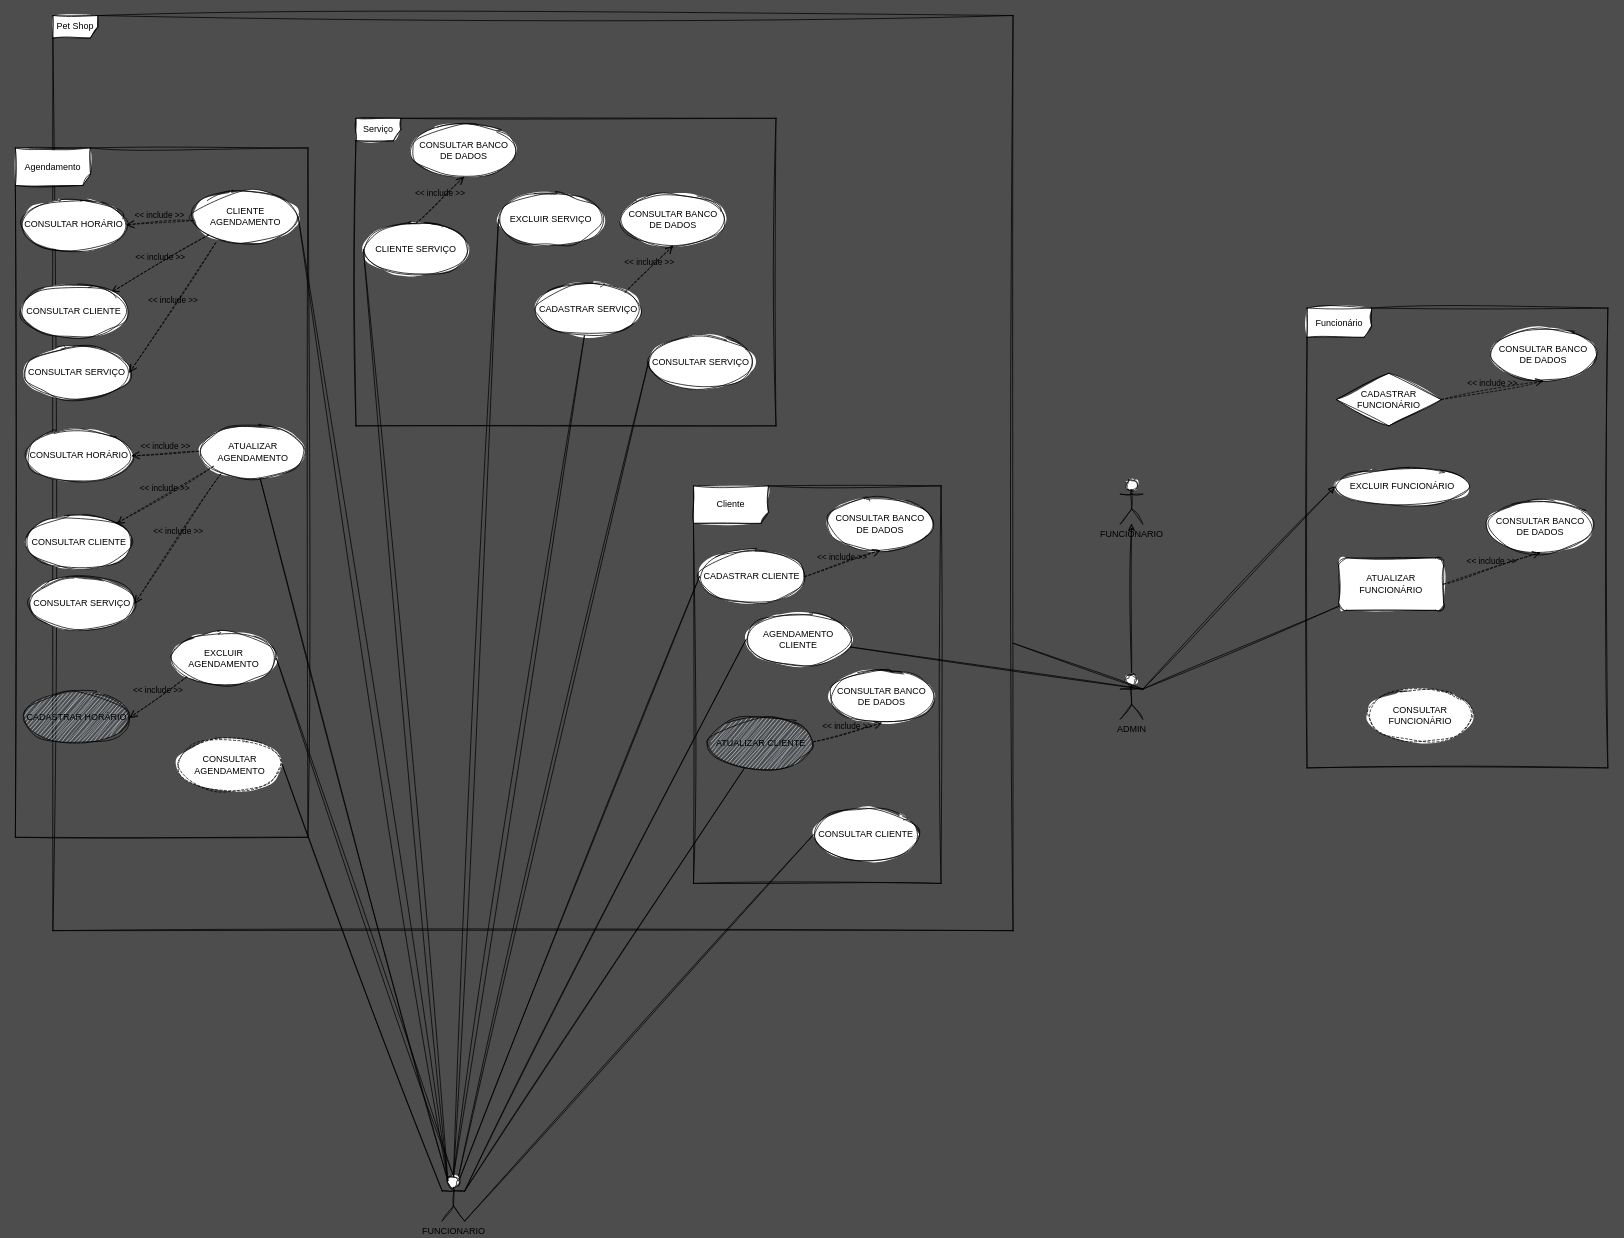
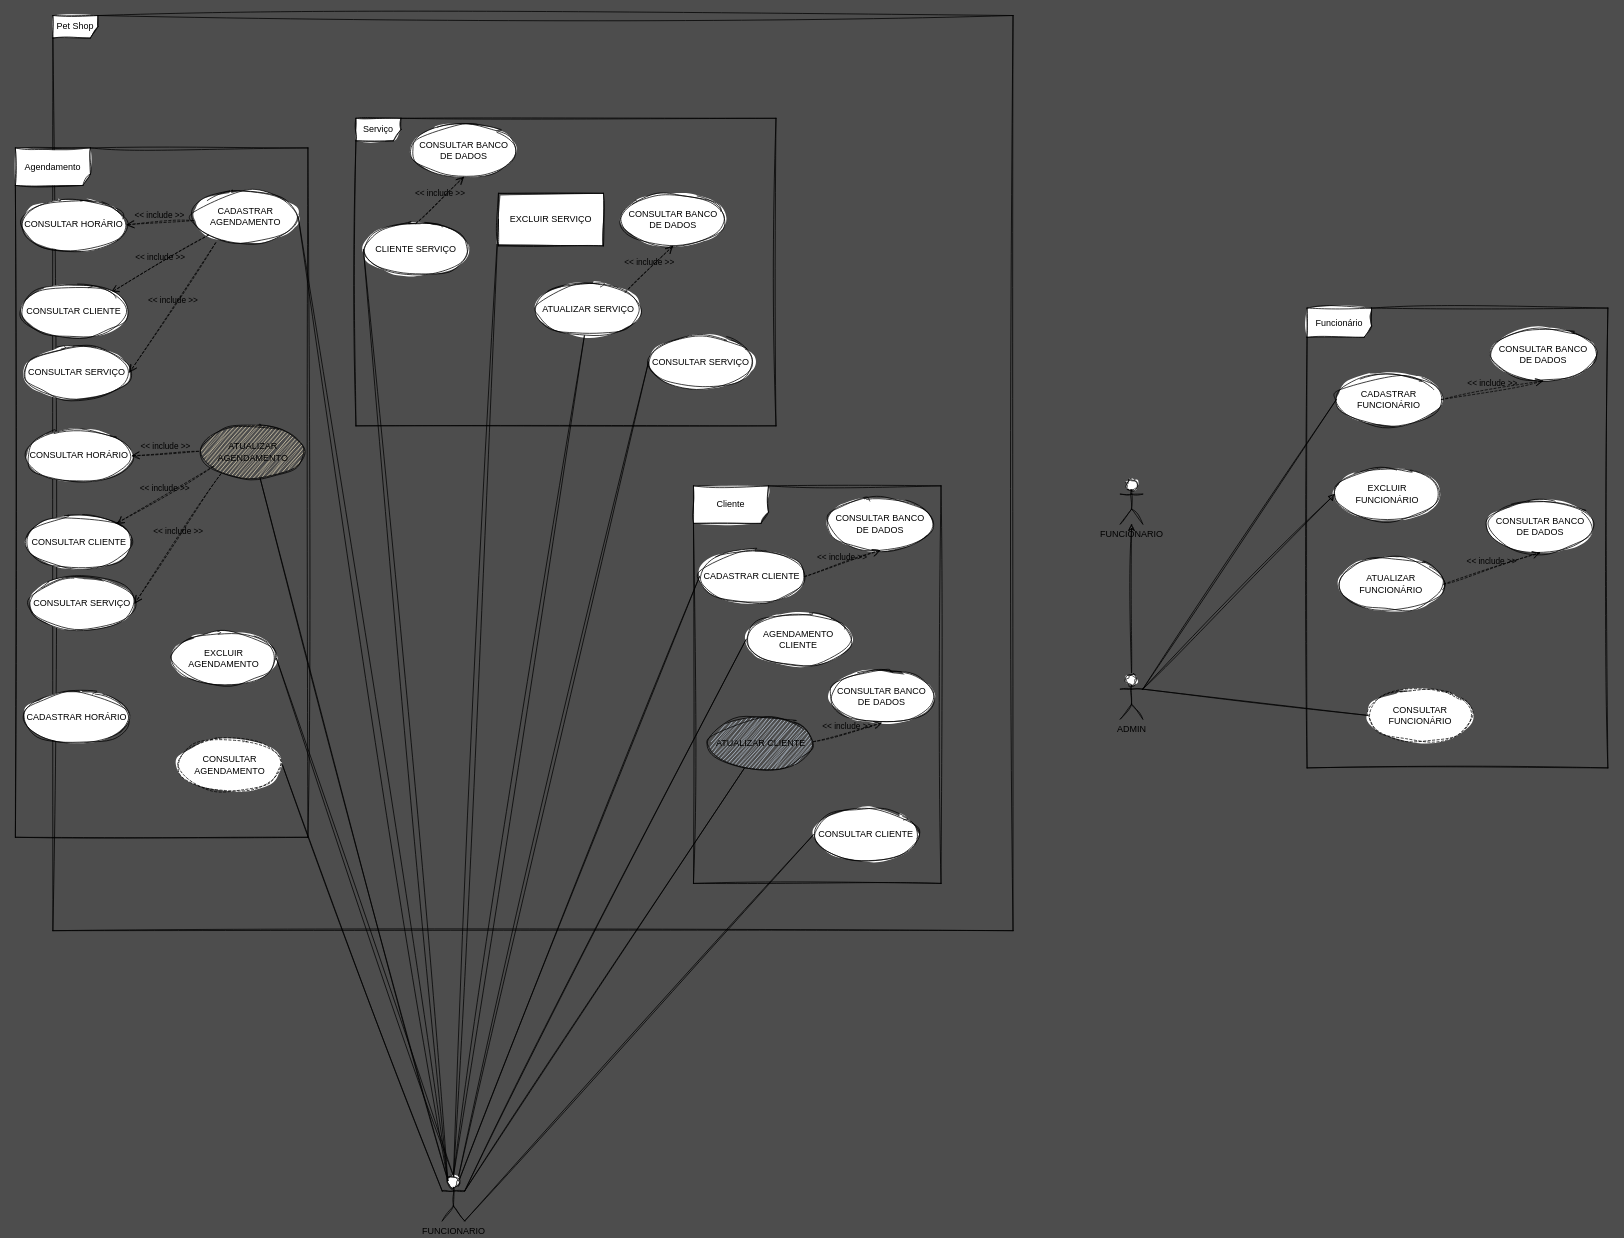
- <mxCell id="34" value="CLIENTE AGENDAMENTO" style="ellipse;whiteSpace=wrap;html=1;sketch=1;curveFitting=1;jiggle=2;labelBackgroundColor=none;" parent="1" vertex="1"><mxGeometry x="257" y="253" width="140" height="70" as="geometry" /></mxCell>
+ <mxCell id="34" value="CADASTRAR AGENDAMENTO" style="ellipse;whiteSpace=wrap;html=1;sketch=1;curveFitting=1;jiggle=2;labelBackgroundColor=none;" parent="1" vertex="1"><mxGeometry x="257" y="253" width="140" height="70" as="geometry" /></mxCell>
- <mxCell id="27" value="EXCLUIR SERVIÇO" style="ellipse;whiteSpace=wrap;html=1;sketch=1;curveFitting=1;jiggle=2;labelBackgroundColor=none;" parent="1" vertex="1"><mxGeometry x="664" y="257" width="140" height="70" as="geometry" /></mxCell>
+ <mxCell id="27" value="EXCLUIR SERVIÇO" style="whiteSpace=wrap;html=1;sketch=1;curveFitting=1;jiggle=2;labelBackgroundColor=none;rounded=0;" parent="1" vertex="1"><mxGeometry x="664" y="257" width="140" height="70" as="geometry" /></mxCell>
- <mxCell id="28" value="CADASTRAR SERVIÇO" style="ellipse;whiteSpace=wrap;html=1;sketch=1;curveFitting=1;jiggle=2;labelBackgroundColor=none;" parent="1" vertex="1"><mxGeometry x="714" y="377" width="140" height="70" as="geometry" /></mxCell>
+ <mxCell id="28" value="ATUALIZAR SERVIÇO" style="ellipse;whiteSpace=wrap;html=1;sketch=1;curveFitting=1;jiggle=2;labelBackgroundColor=none;" parent="1" vertex="1"><mxGeometry x="714" y="377" width="140" height="70" as="geometry" /></mxCell>
- <mxCell id="9" value="CADASTRAR FUNCIONÁRIO" style="rhombus;whiteSpace=wrap;html=1;sketch=1;curveFitting=1;jiggle=2;labelBackgroundColor=none;" parent="1" vertex="1"><mxGeometry x="1781" y="497" width="140" height="70" as="geometry" /></mxCell>
+ <mxCell id="9" value="CADASTRAR FUNCIONÁRIO" style="ellipse;whiteSpace=wrap;html=1;sketch=1;curveFitting=1;jiggle=2;labelBackgroundColor=none;" parent="1" vertex="1"><mxGeometry x="1781" y="497" width="140" height="70" as="geometry" /></mxCell>
- <mxCell id="36" value="ATUALIZAR AGENDAMENTO" style="ellipse;whiteSpace=wrap;html=1;sketch=1;curveFitting=1;jiggle=2;labelBackgroundColor=none;" parent="1" vertex="1"><mxGeometry x="267" y="567" width="140" height="70" as="geometry" /></mxCell>
+ <mxCell id="36" value="ATUALIZAR AGENDAMENTO" style="ellipse;whiteSpace=wrap;html=1;sketch=1;curveFitting=1;jiggle=2;labelBackgroundColor=none;fillColor=#fff2cc;" parent="1" vertex="1"><mxGeometry x="267" y="567" width="140" height="70" as="geometry" /></mxCell>
- <mxCell id="10" value="EXCLUIR FUNCIONÁRIO" style="ellipse;whiteSpace=wrap;html=1;sketch=1;curveFitting=1;jiggle=2;labelBackgroundColor=none;" parent="1" vertex="1"><mxGeometry x="1779" y="623" width="180" height="50" as="geometry" /></mxCell>
+ <mxCell id="10" value="EXCLUIR FUNCIONÁRIO" style="ellipse;whiteSpace=wrap;html=1;sketch=1;curveFitting=1;jiggle=2;labelBackgroundColor=none;" parent="1" vertex="1"><mxGeometry x="1779" y="623" width="140" height="70" as="geometry" /></mxCell>
- <mxCell id="11" value="ATUALIZAR FUNCIONÁRIO" style="whiteSpace=wrap;html=1;sketch=1;curveFitting=1;jiggle=2;labelBackgroundColor=none;rounded=1;" parent="1" vertex="1"><mxGeometry x="1784" y="743" width="140" height="70" as="geometry" /></mxCell>
+ <mxCell id="11" value="ATUALIZAR FUNCIONÁRIO" style="ellipse;whiteSpace=wrap;html=1;sketch=1;curveFitting=1;jiggle=2;labelBackgroundColor=none;" parent="1" vertex="1"><mxGeometry x="1784" y="743" width="140" height="70" as="geometry" /></mxCell>
- <mxCell id="16" value="" style="endArrow=none;html=1;rounded=0;exitX=1;exitY=0.333;exitDx=0;exitDy=0;exitPerimeter=0;sketch=1;curveFitting=1;jiggle=2;labelBackgroundColor=none;fontColor=default;" parent="1" source="8" target="11" edge="1"><mxGeometry relative="1" as="geometry"><mxPoint x="1543" y="518" as="sourcePoint" /><mxPoint x="1873" y="343" as="targetPoint" /></mxGeometry></mxCell>
- <mxCell id="17" value="" style="endArrow=none;html=1;rounded=0;exitX=1;exitY=0.333;exitDx=0;exitDy=0;exitPerimeter=0;sketch=1;curveFitting=1;jiggle=2;labelBackgroundColor=none;fontColor=default;" parent="1" source="8" target="4" edge="1"><mxGeometry relative="1" as="geometry"><mxPoint x="1553" y="528" as="sourcePoint" /><mxPoint x="1883" y="353" as="targetPoint" /></mxGeometry></mxCell>
+ <mxCell id="17" value="" style="endArrow=none;html=1;rounded=0;exitX=1;exitY=0.333;exitDx=0;exitDy=0;exitPerimeter=0;entryX=0;entryY=0.5;entryDx=0;entryDy=0;sketch=1;curveFitting=1;jiggle=2;labelBackgroundColor=none;fontColor=default;" parent="1" source="8" target="12" edge="1"><mxGeometry relative="1" as="geometry"><mxPoint x="1553" y="528" as="sourcePoint" /><mxPoint x="1883" y="353" as="targetPoint" /></mxGeometry></mxCell>
- <mxCell id="14" value="" style="endArrow=none;html=1;rounded=0;exitX=1;exitY=0.333;exitDx=0;exitDy=0;exitPerimeter=0;sketch=1;curveFitting=1;jiggle=2;labelBackgroundColor=none;fontColor=default;" parent="1" source="8" target="19" edge="1"><mxGeometry relative="1" as="geometry"><mxPoint x="1773" y="418" as="sourcePoint" /><mxPoint x="1933" y="418" as="targetPoint" /></mxGeometry></mxCell>
+ <mxCell id="14" value="" style="endArrow=none;html=1;rounded=0;exitX=1;exitY=0.333;exitDx=0;exitDy=0;exitPerimeter=0;entryX=0;entryY=0.5;entryDx=0;entryDy=0;sketch=1;curveFitting=1;jiggle=2;labelBackgroundColor=none;fontColor=default;" parent="1" source="8" target="9" edge="1"><mxGeometry relative="1" as="geometry"><mxPoint x="1773" y="418" as="sourcePoint" /><mxPoint x="1933" y="418" as="targetPoint" /></mxGeometry></mxCell>
- <mxCell id="56" value="&amp;lt;&amp;lt; include &amp;gt;&amp;gt;" style="html=1;verticalAlign=bottom;endArrow=open;dashed=1;endSize=8;curved=0;rounded=0;exitX=0;exitY=1;exitDx=0;exitDy=0;entryX=1;entryY=0.5;entryDx=0;entryDy=0;labelBackgroundColor=none;sketch=1;curveFitting=1;jiggle=2;fontColor=default;" edge="1" parent="1" source="35" target="55"><mxGeometry x="-0.005" relative="1" as="geometry"><mxPoint x="304" y="641" as="sourcePoint" /><mxPoint x="189" y="814" as="targetPoint" /><mxPoint as="offset" /></mxGeometry></mxCell>
- <mxCell id="55" value="CADASTRAR HORÁRIO" style="ellipse;whiteSpace=wrap;html=1;sketch=1;curveFitting=1;jiggle=2;labelBackgroundColor=none;fillColor=#dae8fc;" vertex="1" parent="1"><mxGeometry x="32" y="921" width="140" height="70" as="geometry" /></mxCell>
+ <mxCell id="55" value="CADASTRAR HORÁRIO" style="ellipse;whiteSpace=wrap;html=1;sketch=1;curveFitting=1;jiggle=2;labelBackgroundColor=none;" vertex="1" parent="1"><mxGeometry x="32" y="921" width="140" height="70" as="geometry" /></mxCell>
